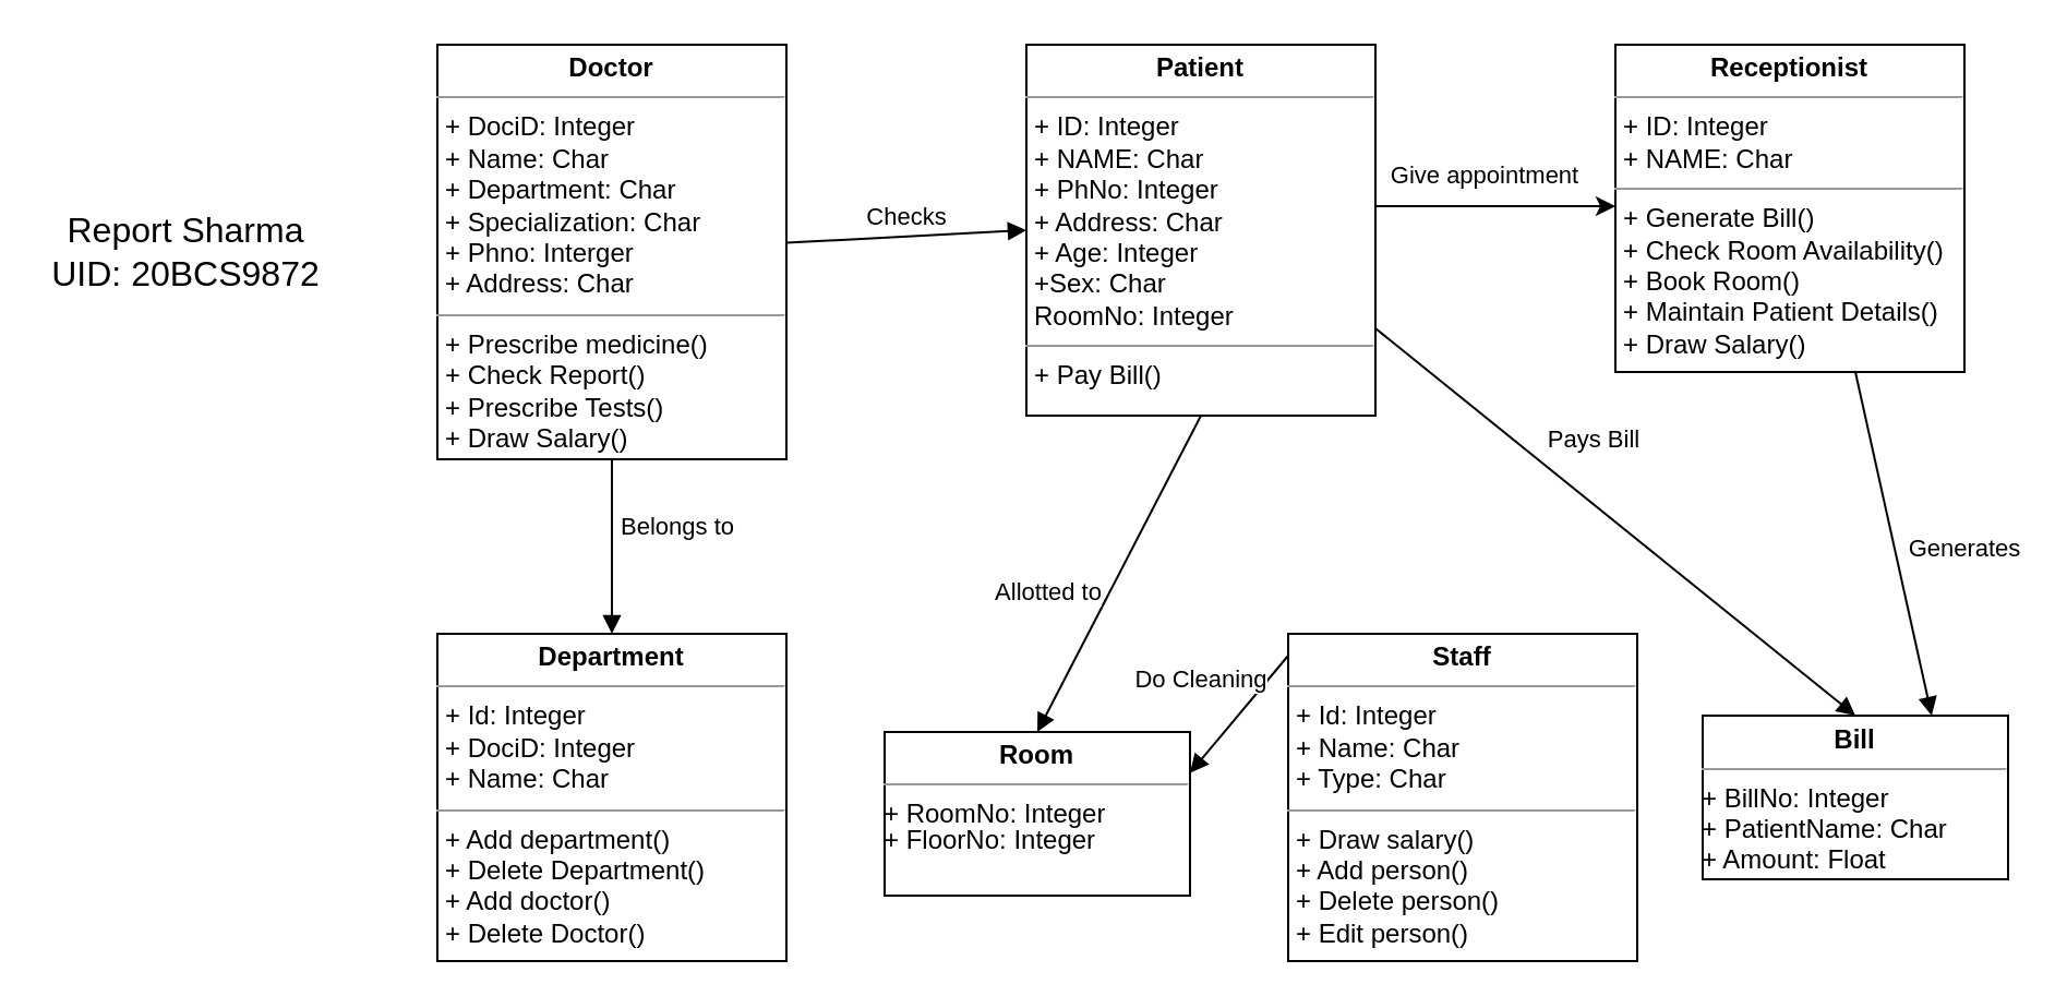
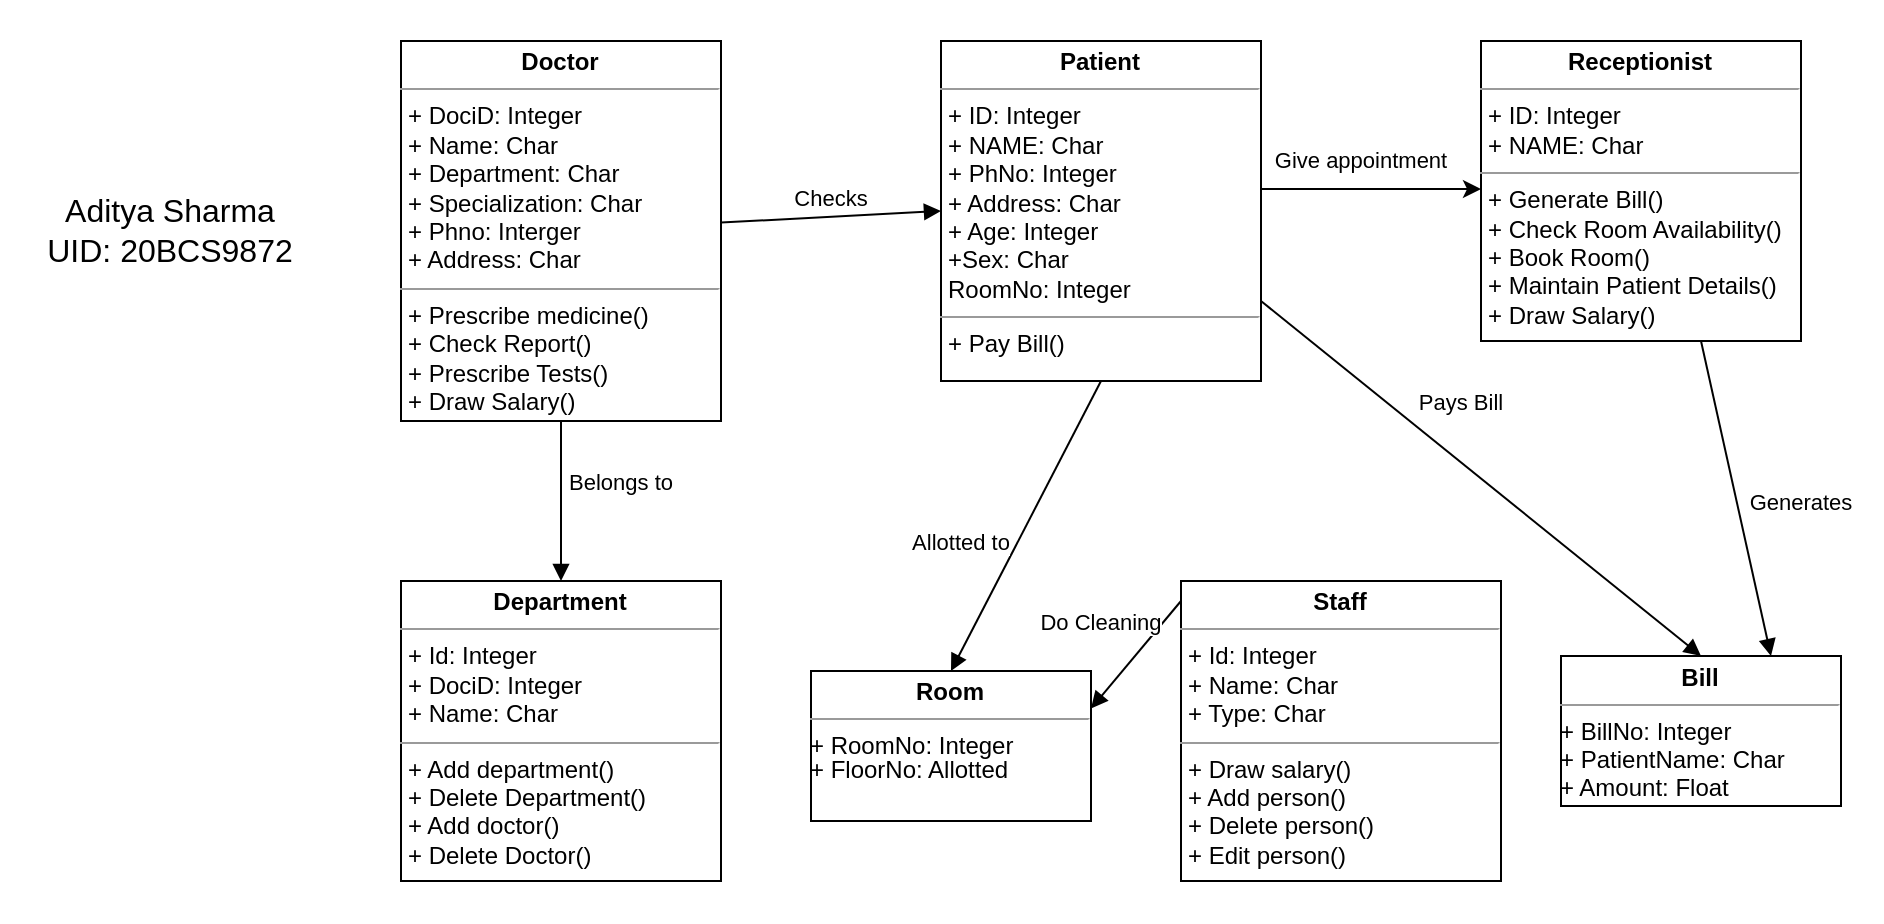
- <mxCell id="16" value="Report Sharma&lt;br style=&quot;font-size: 16px;&quot;&gt;UID: 20BCS9872" style="text;html=1;strokeColor=none;fillColor=none;align=center;verticalAlign=middle;whiteSpace=wrap;rounded=0;fontSize=16;" vertex="1" parent="1"><mxGeometry x="20" y="90" width="130" height="50" as="geometry" /></mxCell>
+ <mxCell id="16" value="Aditya Sharma&lt;br style=&quot;font-size: 16px;&quot;&gt;UID: 20BCS9872" style="text;html=1;strokeColor=none;fillColor=none;align=center;verticalAlign=middle;whiteSpace=wrap;rounded=0;fontSize=16;" vertex="1" parent="1"><mxGeometry x="20" y="90" width="130" height="50" as="geometry" /></mxCell>
- <mxCell id="9" value="&lt;p style=&quot;margin: 0px ; margin-top: 4px ; text-align: center&quot;&gt;&lt;b&gt;Room&lt;/b&gt;&lt;/p&gt;&lt;hr size=&quot;1&quot;&gt;&lt;div style=&quot;height: 2px&quot;&gt;+ RoomNo: Integer&lt;/div&gt;&lt;div style=&quot;height: 2px&quot;&gt;&lt;br&gt;&lt;/div&gt;&lt;div style=&quot;height: 2px&quot;&gt;&lt;br&gt;&lt;/div&gt;&lt;div style=&quot;height: 2px&quot;&gt;&lt;br&gt;&lt;/div&gt;&lt;div style=&quot;height: 2px&quot;&gt;&lt;br&gt;&lt;/div&gt;&lt;div style=&quot;height: 2px&quot;&gt;&lt;br&gt;&lt;/div&gt;&lt;div style=&quot;height: 2px&quot;&gt;+ FloorNo: Integer&lt;/div&gt;" style="verticalAlign=top;align=left;overflow=fill;fontSize=12;fontFamily=Helvetica;html=1;" vertex="1" parent="1"><mxGeometry x="405" y="335" width="140" height="75" as="geometry" /></mxCell>
+ <mxCell id="9" value="&lt;p style=&quot;margin: 0px ; margin-top: 4px ; text-align: center&quot;&gt;&lt;b&gt;Room&lt;/b&gt;&lt;/p&gt;&lt;hr size=&quot;1&quot;&gt;&lt;div style=&quot;height: 2px&quot;&gt;+ RoomNo: Integer&lt;/div&gt;&lt;div style=&quot;height: 2px&quot;&gt;&lt;br&gt;&lt;/div&gt;&lt;div style=&quot;height: 2px&quot;&gt;&lt;br&gt;&lt;/div&gt;&lt;div style=&quot;height: 2px&quot;&gt;&lt;br&gt;&lt;/div&gt;&lt;div style=&quot;height: 2px&quot;&gt;&lt;br&gt;&lt;/div&gt;&lt;div style=&quot;height: 2px&quot;&gt;&lt;br&gt;&lt;/div&gt;&lt;div style=&quot;height: 2px&quot;&gt;+ FloorNo: Allotted&lt;/div&gt;" style="verticalAlign=top;align=left;overflow=fill;fontSize=12;fontFamily=Helvetica;html=1;" vertex="1" parent="1"><mxGeometry x="405" y="335" width="140" height="75" as="geometry" /></mxCell>
